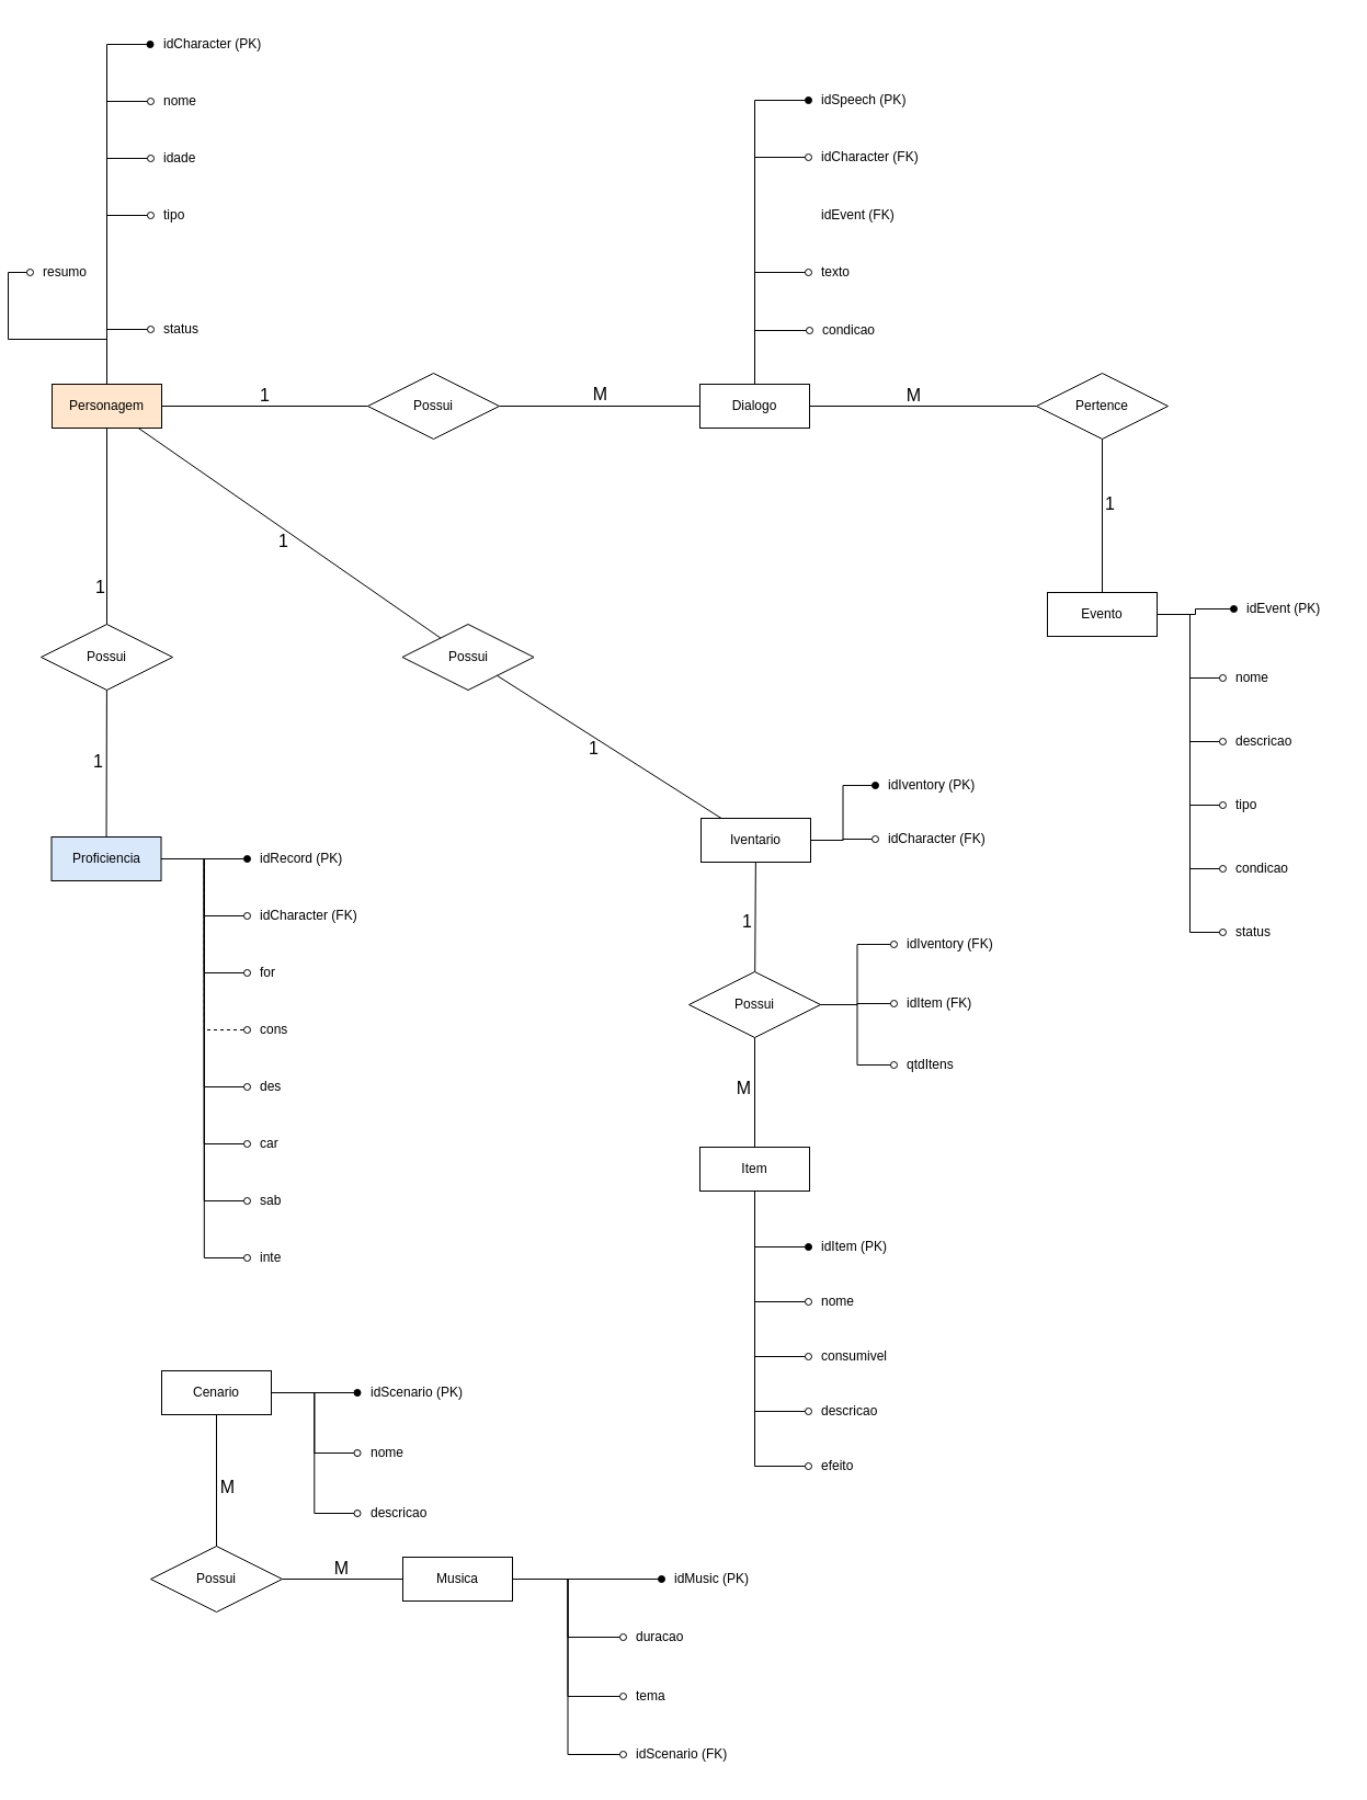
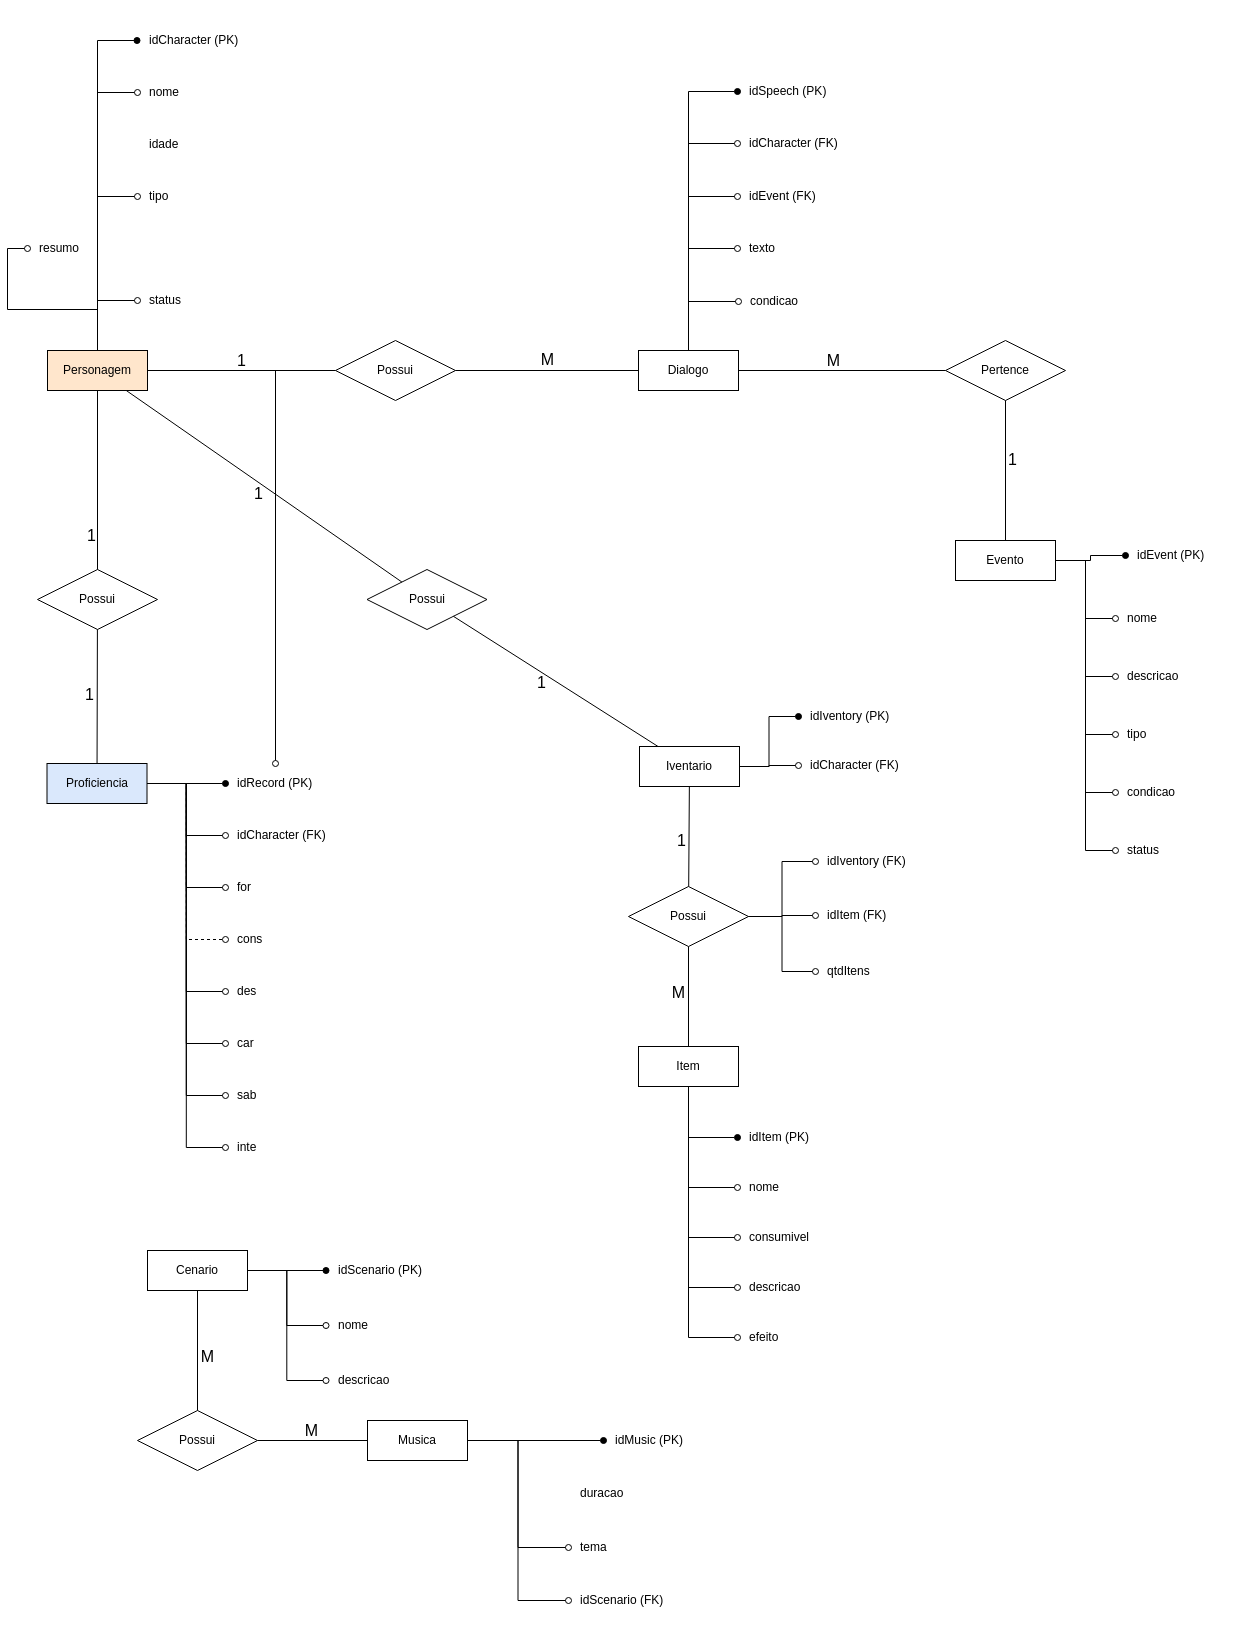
- <mxCell id="7" style="edgeStyle=orthogonalEdgeStyle;rounded=0;orthogonalLoop=1;jettySize=auto;html=1;entryX=0;entryY=0.5;entryDx=0;entryDy=0;endArrow=oval;endFill=0;strokeWidth=1;" edge="1" parent="1" source="8" target="12"><mxGeometry relative="1" as="geometry" /></mxCell>
+ <mxCell id="7" style="edgeStyle=orthogonalEdgeStyle;rounded=0;orthogonalLoop=1;jettySize=auto;html=1;endArrow=oval;endFill=0;strokeWidth=1;" edge="1" parent="1" source="8" target="55"><mxGeometry relative="1" as="geometry" /></mxCell>
+ <mxCell id="42" style="edgeStyle=orthogonalEdgeStyle;rounded=0;orthogonalLoop=1;jettySize=auto;html=1;entryX=0;entryY=0.5;entryDx=0;entryDy=0;endArrow=oval;endFill=0;strokeWidth=1;" edge="1" parent="1" source="45" target="76"><mxGeometry relative="1" as="geometry" /></mxCell>
- <mxCell id="29" style="edgeStyle=orthogonalEdgeStyle;rounded=0;orthogonalLoop=1;jettySize=auto;html=1;entryX=0;entryY=0.5;entryDx=0;entryDy=0;endArrow=oval;endFill=0;" edge="1" parent="1" source="32" target="66"><mxGeometry relative="1" as="geometry" /></mxCell>
